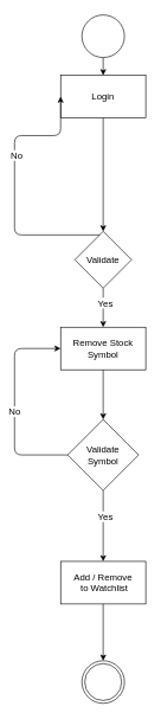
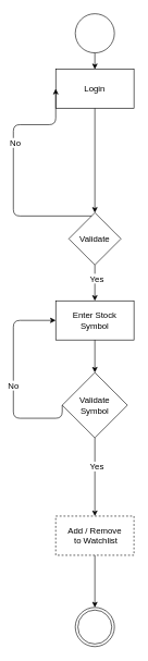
- <mxCell id="12" value="Remove Stock Symbol" style="whiteSpace=wrap;html=1;fillColor=none;spacing=4;fontSize=13;" parent="1" vertex="1"><mxGeometry x="85" y="460" width="120" height="60" as="geometry" /></mxCell>
+ <mxCell id="12" value="Enter Stock Symbol" style="whiteSpace=wrap;html=1;fillColor=none;spacing=4;fontSize=13;" parent="1" vertex="1"><mxGeometry x="85" y="460" width="120" height="60" as="geometry" /></mxCell>
- <mxCell id="17" value="Validate Symbol" style="rhombus;whiteSpace=wrap;html=1;fillColor=none;spacing=10;fontSize=13;" parent="1" vertex="1"><mxGeometry x="95" y="590" width="100" height="100" as="geometry" /></mxCell>
+ <mxCell id="17" value="Validate Symbol" style="rhombus;whiteSpace=wrap;html=1;fillColor=none;spacing=10;fontSize=13;" parent="1" vertex="1"><mxGeometry x="95" y="570" width="100" height="100" as="geometry" /></mxCell>
- <mxCell id="19" value="Add / Remove&lt;br style=&quot;font-size: 13px;&quot;&gt;&amp;nbsp;to Watchlist" style="whiteSpace=wrap;html=1;fillColor=none;spacing=10;fontSize=13;" parent="1" vertex="1"><mxGeometry x="85" y="790" width="120" height="60" as="geometry" /></mxCell>
+ <mxCell id="19" value="Add / Remove&lt;br style=&quot;font-size: 13px;&quot;&gt;&amp;nbsp;to Watchlist" style="whiteSpace=wrap;html=1;fillColor=none;spacing=10;fontSize=13;dashed=1;" parent="1" vertex="1"><mxGeometry x="85" y="790" width="120" height="60" as="geometry" /></mxCell>
